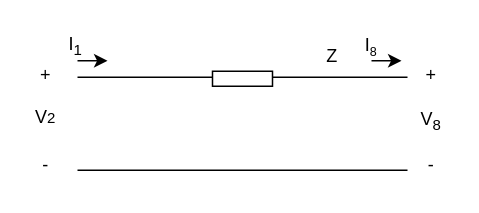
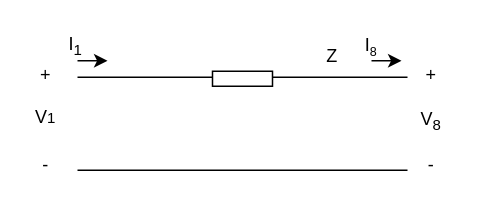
- <mxCell id="10" value="V&lt;span style=&quot;font-size: 10px&quot;&gt;2&lt;/span&gt;" style="text;html=1;strokeColor=none;fillColor=none;align=center;verticalAlign=middle;whiteSpace=wrap;rounded=0;" vertex="1" parent="1"><mxGeometry x="20" y="68" width="20" height="20" as="geometry" /></mxCell>
+ <mxCell id="10" value="V&lt;span style=&quot;font-size: 10px&quot;&gt;1&lt;/span&gt;" style="text;html=1;strokeColor=none;fillColor=none;align=center;verticalAlign=middle;whiteSpace=wrap;rounded=0;" vertex="1" parent="1"><mxGeometry x="20" y="68" width="20" height="20" as="geometry" /></mxCell>
